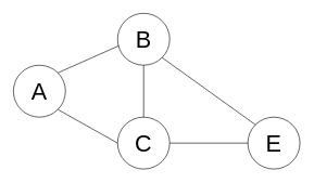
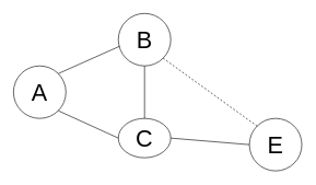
- <mxCell id="7" value="" style="endArrow=none;html=1;exitX=1;exitY=1;exitDx=0;exitDy=0;entryX=0;entryY=0;entryDx=0;entryDy=0;" edge="1" parent="1" source="4" target="2"><mxGeometry width="50" height="50" relative="1" as="geometry"><mxPoint x="400" y="240" as="sourcePoint" /><mxPoint x="450" y="190" as="targetPoint" /></mxGeometry></mxCell>
+ <mxCell id="7" value="" style="endArrow=none;html=1;exitX=1;exitY=1;exitDx=0;exitDy=0;entryX=0;entryY=0;entryDx=0;entryDy=0;dashed=1;" edge="1" parent="1" source="4" target="2"><mxGeometry width="50" height="50" relative="1" as="geometry"><mxPoint x="400" y="240" as="sourcePoint" /><mxPoint x="450" y="190" as="targetPoint" /></mxGeometry></mxCell>
- <mxCell id="3" value="&lt;font style=&quot;font-size: 36px&quot;&gt;C&lt;/font&gt;" style="ellipse;whiteSpace=wrap;html=1;aspect=fixed;" vertex="1" parent="1"><mxGeometry x="180" y="180" width="80" height="80" as="geometry" /></mxCell>
+ <mxCell id="3" value="&lt;font style=&quot;font-size: 36px&quot;&gt;C&lt;/font&gt;" style="ellipse;whiteSpace=wrap;html=1;aspect=fixed;" vertex="1" parent="1"><mxGeometry x="180" y="180" width="80" height="60" as="geometry" /></mxCell>
